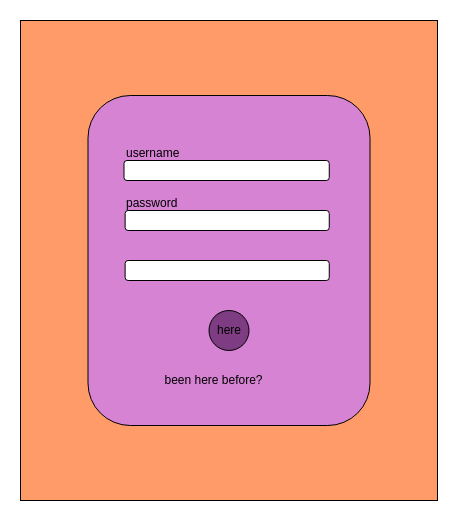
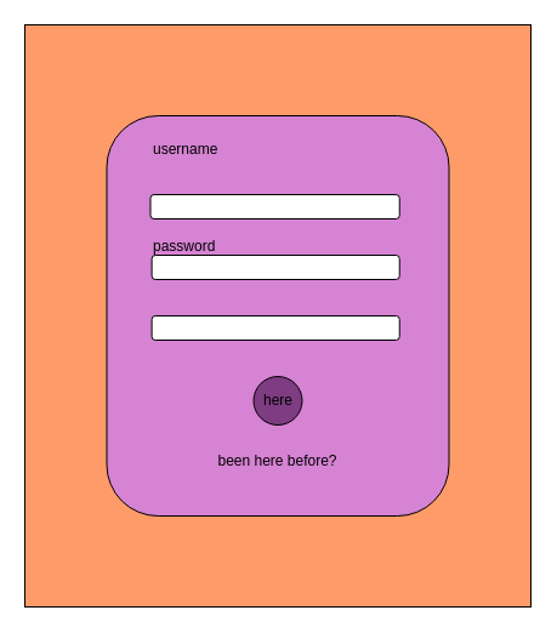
- <mxCell id="11" value="username" style="text;html=1;strokeColor=none;fillColor=none;align=left;verticalAlign=middle;whiteSpace=wrap;rounded=0;" parent="1" vertex="1"><mxGeometry x="123.5" y="145" width="115" height="15" as="geometry" /></mxCell>
+ <mxCell id="11" value="username" style="text;html=1;strokeColor=none;fillColor=none;align=left;verticalAlign=middle;whiteSpace=wrap;rounded=0;" parent="1" vertex="1"><mxGeometry x="123.5" y="115" width="115" height="15" as="geometry" /></mxCell>
- <mxCell id="7" value="been here before?" style="text;html=1;strokeColor=none;fillColor=none;align=center;verticalAlign=middle;whiteSpace=wrap;rounded=0;" parent="1" vertex="1"><mxGeometry x="160.96" y="370" width="105.07" height="20" as="geometry" /></mxCell>
+ <mxCell id="7" value="been here before?" style="text;html=1;strokeColor=none;fillColor=none;align=center;verticalAlign=middle;whiteSpace=wrap;rounded=0;" parent="1" vertex="1"><mxGeometry x="175.96" y="370" width="105.07" height="20" as="geometry" /></mxCell>
